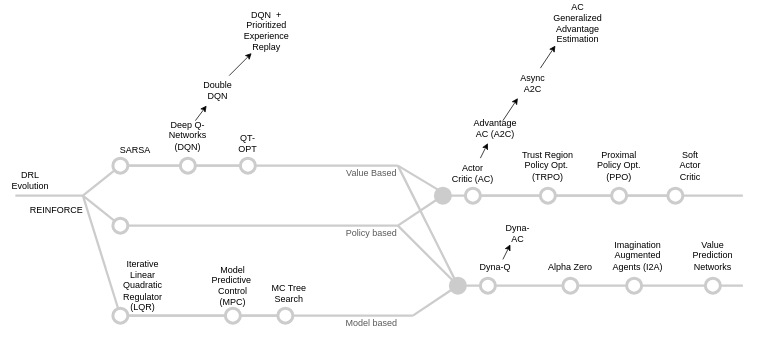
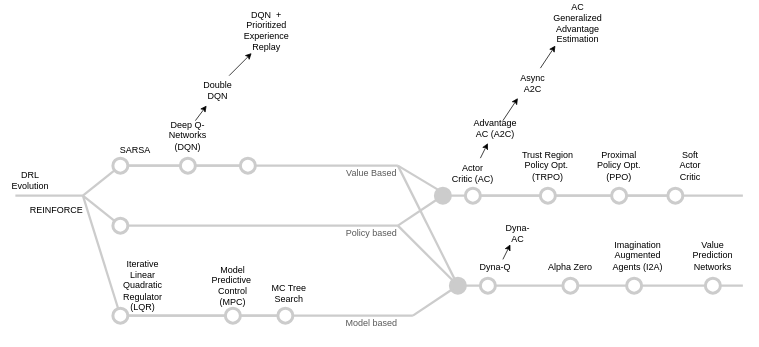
- <mxCell id="9" value="QT-OPT" style="text;html=1;strokeColor=none;fillColor=none;align=center;verticalAlign=middle;whiteSpace=wrap;rounded=0;" parent="1" vertex="1"><mxGeometry x="310" y="180" width="40" height="20" as="geometry" /></mxCell>
